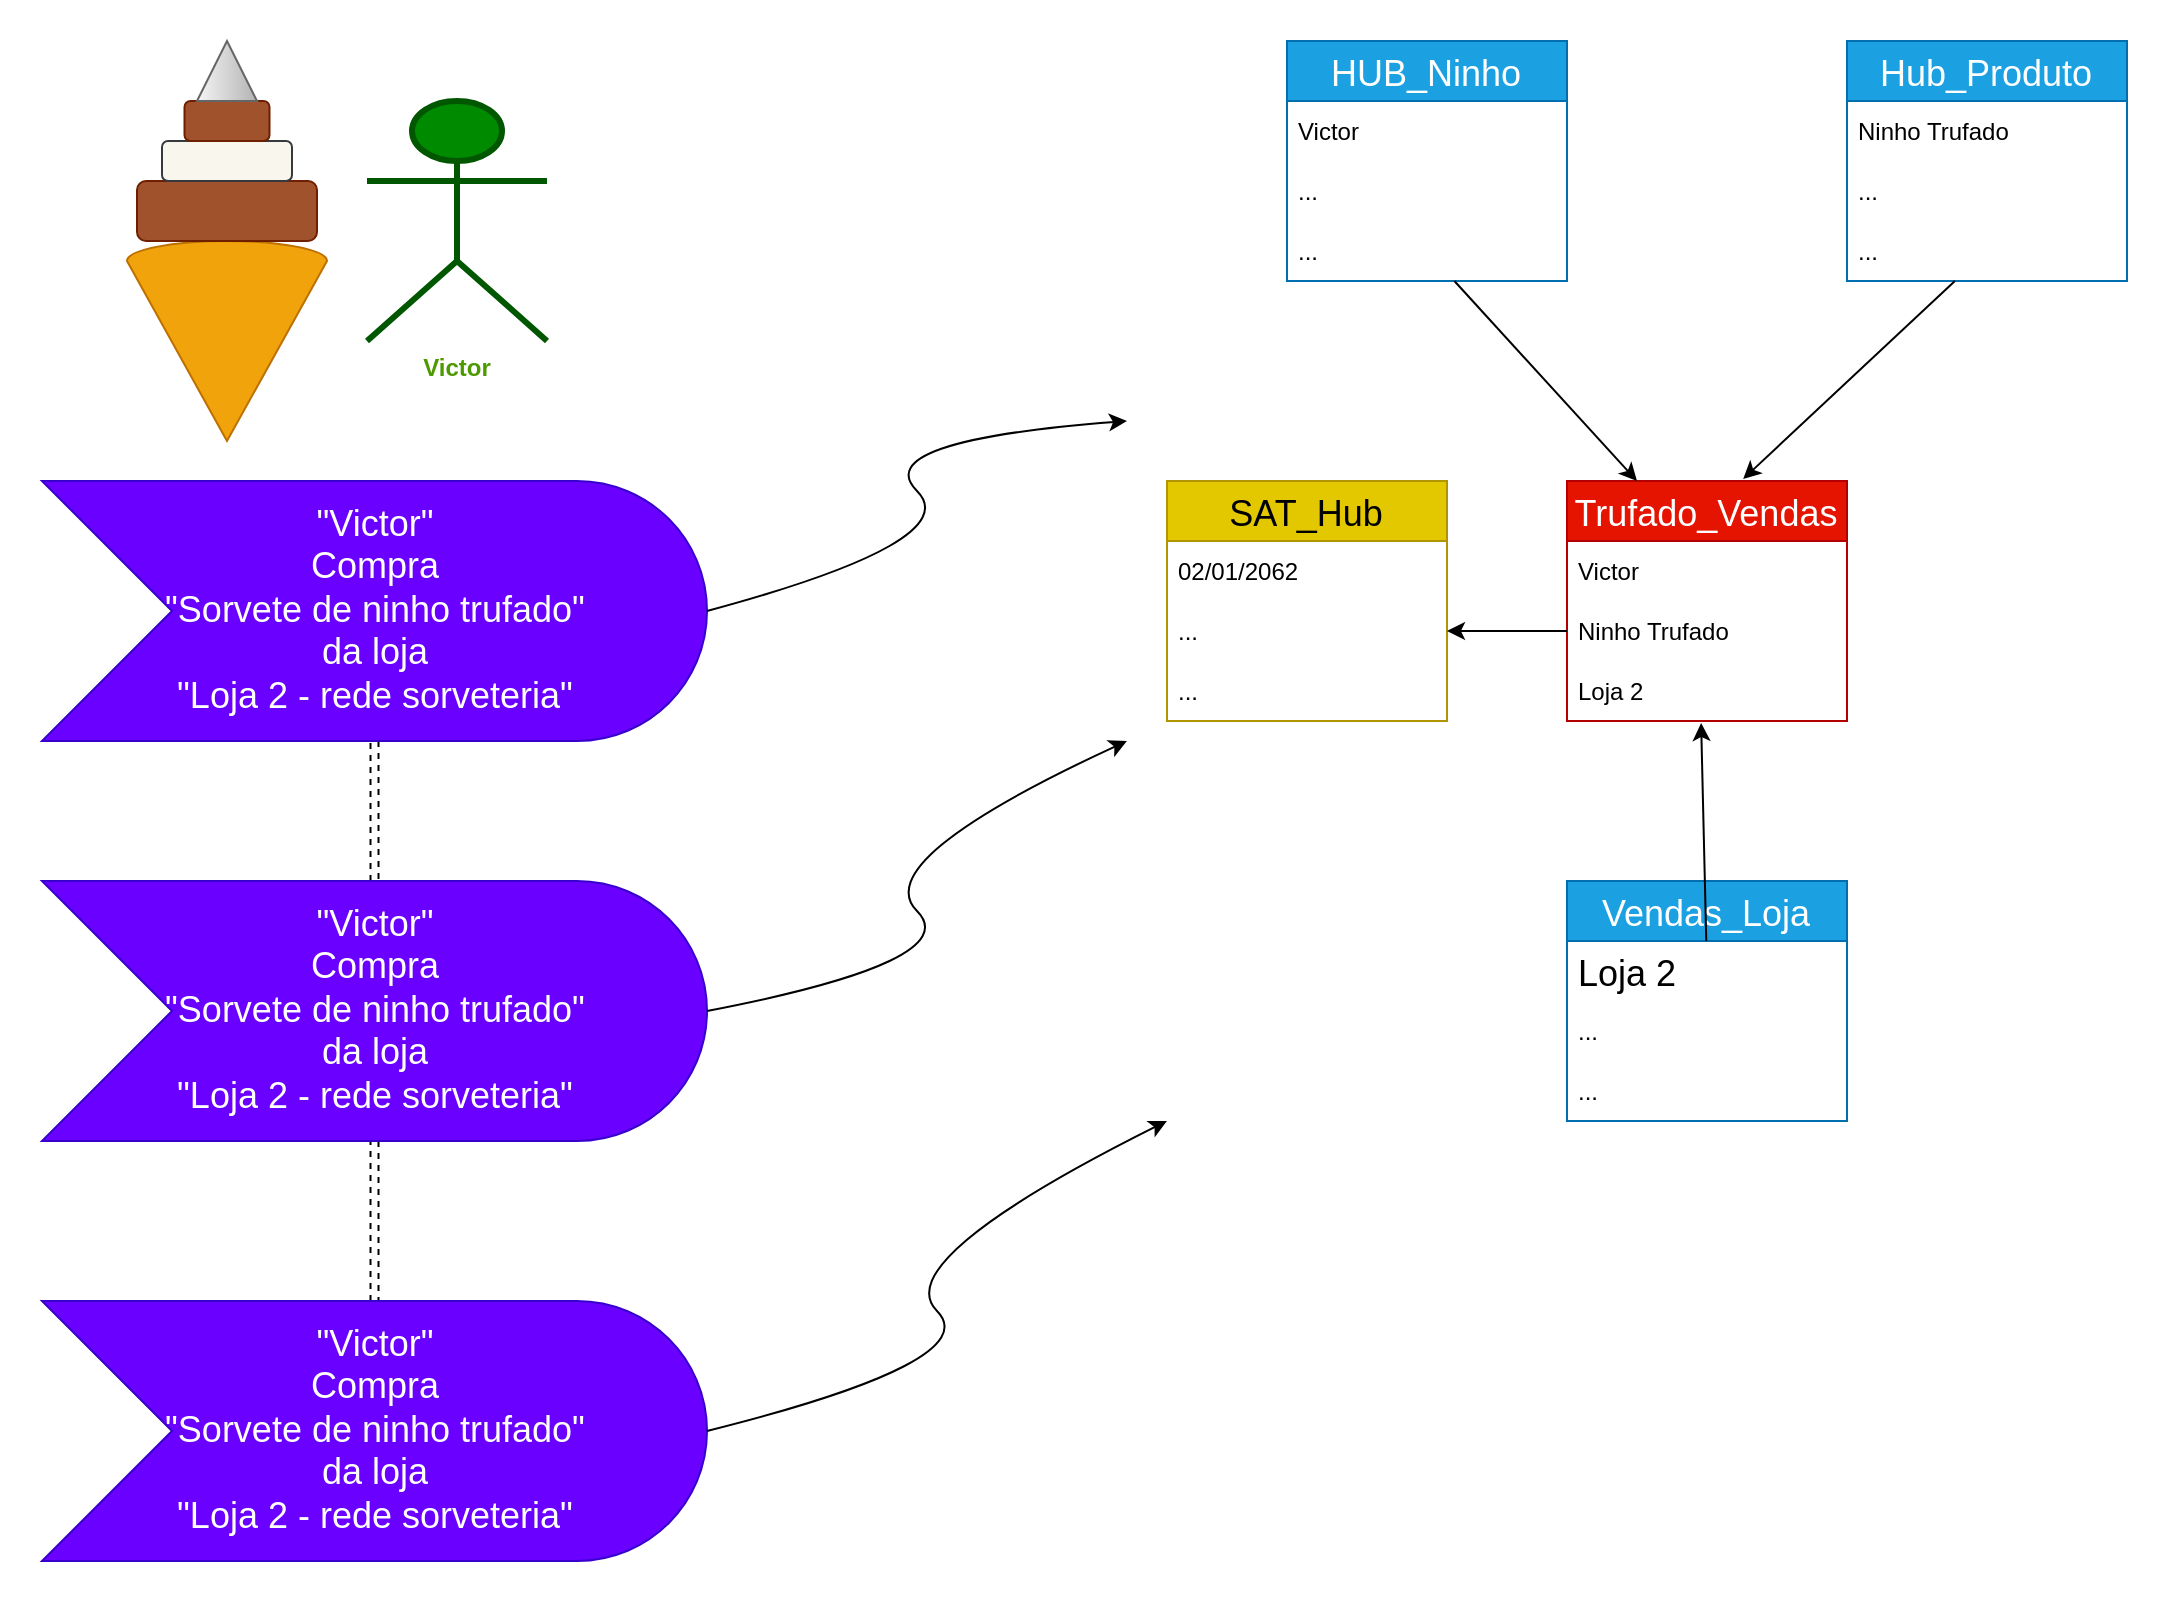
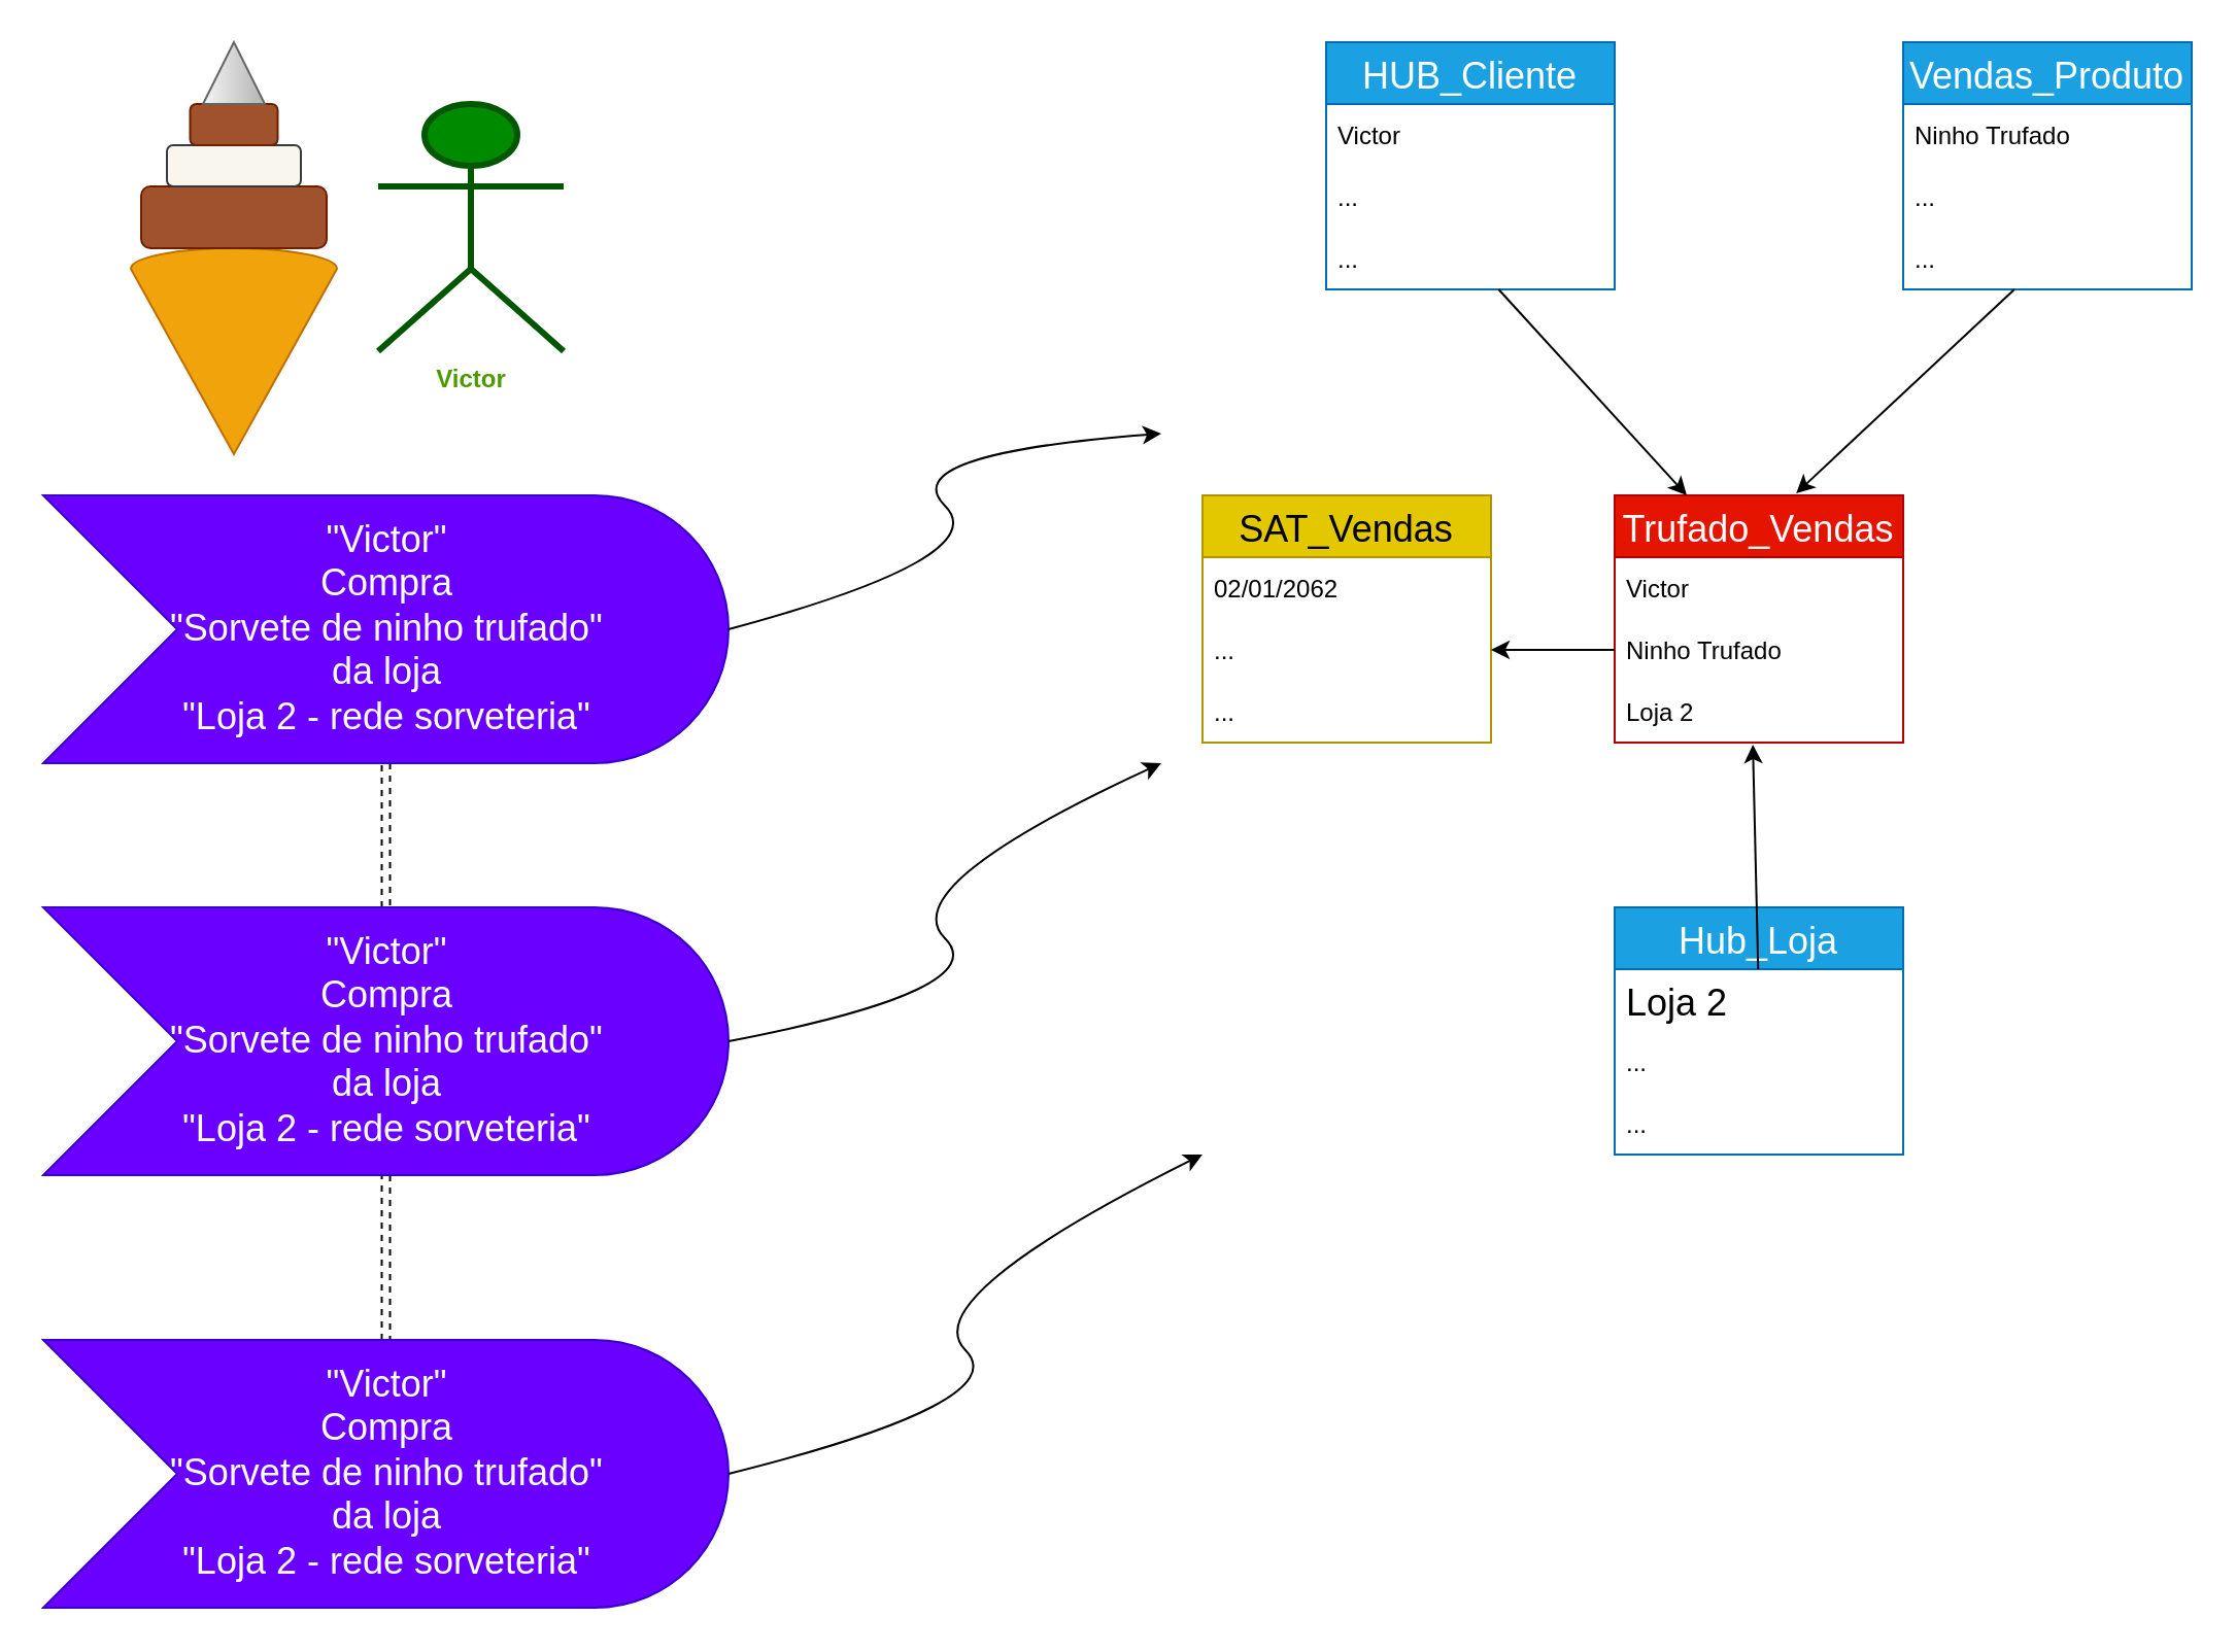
- <mxCell id="25" value="HUB_Ninho" style="swimlane;fontStyle=0;childLayout=stackLayout;horizontal=1;startSize=30;horizontalStack=0;resizeParent=1;resizeParentMax=0;resizeLast=0;collapsible=1;marginBottom=0;fillColor=#1ba1e2;fontColor=#ffffff;strokeColor=#006EAF;fontSize=18;" vertex="1" parent="1"><mxGeometry x="643" y="20" width="140" height="120" as="geometry" /></mxCell>
+ <mxCell id="25" value="HUB_Cliente" style="swimlane;fontStyle=0;childLayout=stackLayout;horizontal=1;startSize=30;horizontalStack=0;resizeParent=1;resizeParentMax=0;resizeLast=0;collapsible=1;marginBottom=0;fillColor=#1ba1e2;fontColor=#ffffff;strokeColor=#006EAF;fontSize=18;" vertex="1" parent="1"><mxGeometry x="643" y="20" width="140" height="120" as="geometry" /></mxCell>
- <mxCell id="29" value="Hub_Produto" style="swimlane;fontStyle=0;childLayout=stackLayout;horizontal=1;startSize=30;horizontalStack=0;resizeParent=1;resizeParentMax=0;resizeLast=0;collapsible=1;marginBottom=0;fillColor=#1ba1e2;fontColor=#ffffff;strokeColor=#006EAF;fontSize=18;" vertex="1" parent="1"><mxGeometry x="923" y="20" width="140" height="120" as="geometry" /></mxCell>
+ <mxCell id="29" value="Vendas_Produto" style="swimlane;fontStyle=0;childLayout=stackLayout;horizontal=1;startSize=30;horizontalStack=0;resizeParent=1;resizeParentMax=0;resizeLast=0;collapsible=1;marginBottom=0;fillColor=#1ba1e2;fontColor=#ffffff;strokeColor=#006EAF;fontSize=18;" vertex="1" parent="1"><mxGeometry x="923" y="20" width="140" height="120" as="geometry" /></mxCell>
- <mxCell id="21" value="SAT_Hub" style="swimlane;fontStyle=0;childLayout=stackLayout;horizontal=1;startSize=30;horizontalStack=0;resizeParent=1;resizeParentMax=0;resizeLast=0;collapsible=1;marginBottom=0;fillColor=#e3c800;fontColor=#000000;strokeColor=#B09500;fontSize=18;" vertex="1" parent="1"><mxGeometry x="583" y="240" width="140" height="120" as="geometry" /></mxCell>
+ <mxCell id="21" value="SAT_Vendas" style="swimlane;fontStyle=0;childLayout=stackLayout;horizontal=1;startSize=30;horizontalStack=0;resizeParent=1;resizeParentMax=0;resizeLast=0;collapsible=1;marginBottom=0;fillColor=#e3c800;fontColor=#000000;strokeColor=#B09500;fontSize=18;" vertex="1" parent="1"><mxGeometry x="583" y="240" width="140" height="120" as="geometry" /></mxCell>
- <mxCell id="17" value="Vendas_Loja" style="swimlane;fontStyle=0;childLayout=stackLayout;horizontal=1;startSize=30;horizontalStack=0;resizeParent=1;resizeParentMax=0;resizeLast=0;collapsible=1;marginBottom=0;fillColor=#1ba1e2;fontColor=#ffffff;strokeColor=#006EAF;fontSize=18;" vertex="1" parent="1"><mxGeometry x="783" y="440" width="140" height="120" as="geometry" /></mxCell>
+ <mxCell id="17" value="Hub_Loja" style="swimlane;fontStyle=0;childLayout=stackLayout;horizontal=1;startSize=30;horizontalStack=0;resizeParent=1;resizeParentMax=0;resizeLast=0;collapsible=1;marginBottom=0;fillColor=#1ba1e2;fontColor=#ffffff;strokeColor=#006EAF;fontSize=18;" vertex="1" parent="1"><mxGeometry x="783" y="440" width="140" height="120" as="geometry" /></mxCell>
